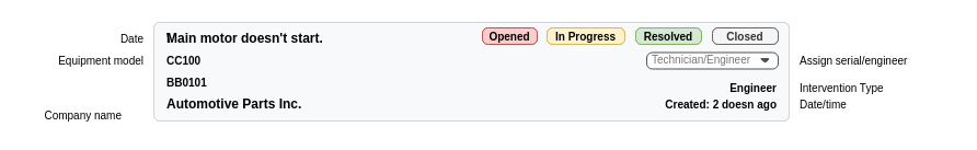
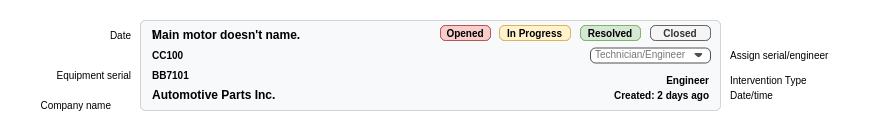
- <mxCell id="6" value="Main motor doesn't start." style="text;html=1;align=left;verticalAlign=middle;resizable=0;points=[];autosize=1;strokeColor=none;fillColor=none;fontSize=12;fontStyle=1" vertex="1" parent="2"><mxGeometry x="10" width="170" height="30" as="geometry" /></mxCell>
+ <mxCell id="6" value="Main motor doesn't name." style="text;html=1;align=left;verticalAlign=middle;resizable=0;points=[];autosize=1;strokeColor=none;fillColor=none;fontSize=12;fontStyle=1" vertex="1" parent="2"><mxGeometry x="10" width="170" height="30" as="geometry" /></mxCell>
- <mxCell id="13" value="Equipment model" style="text;html=1;align=right;verticalAlign=middle;resizable=0;points=[];autosize=1;strokeColor=none;fillColor=none;fontSize=10;fontStyle=0;spacing=0;" vertex="1" parent="1"><mxGeometry x="30" y="45" width="100" height="20" as="geometry" /></mxCell>
+ <mxCell id="11" value="Equipment serial" style="text;html=1;align=right;verticalAlign=middle;resizable=0;points=[];autosize=1;strokeColor=none;fillColor=none;fontSize=10;fontStyle=0;spacing=0;" vertex="1" parent="1"><mxGeometry x="40" y="65" width="90" height="20" as="geometry" /></mxCell>
- <mxCell id="10" value="BB0101" style="text;html=1;align=left;verticalAlign=middle;resizable=0;points=[];autosize=1;strokeColor=none;fillColor=none;fontSize=10;fontStyle=1" vertex="1" parent="1"><mxGeometry x="150" y="60" width="60" height="30" as="geometry" /></mxCell>
+ <mxCell id="10" value="BB7101" style="text;html=1;align=left;verticalAlign=middle;resizable=0;points=[];autosize=1;strokeColor=none;fillColor=none;fontSize=10;fontStyle=1" vertex="1" parent="1"><mxGeometry x="150" y="60" width="60" height="30" as="geometry" /></mxCell>
- <mxCell id="24" value="Created: 2 doesn ago" style="text;html=1;align=right;verticalAlign=middle;resizable=0;points=[];autosize=1;strokeColor=none;fillColor=none;fontSize=10;fontStyle=1" vertex="1" parent="1"><mxGeometry x="590" y="80" width="120" height="30" as="geometry" /></mxCell>
+ <mxCell id="24" value="Created: 2 days ago" style="text;html=1;align=right;verticalAlign=middle;resizable=0;points=[];autosize=1;strokeColor=none;fillColor=none;fontSize=10;fontStyle=1" vertex="1" parent="1"><mxGeometry x="590" y="80" width="120" height="30" as="geometry" /></mxCell>
